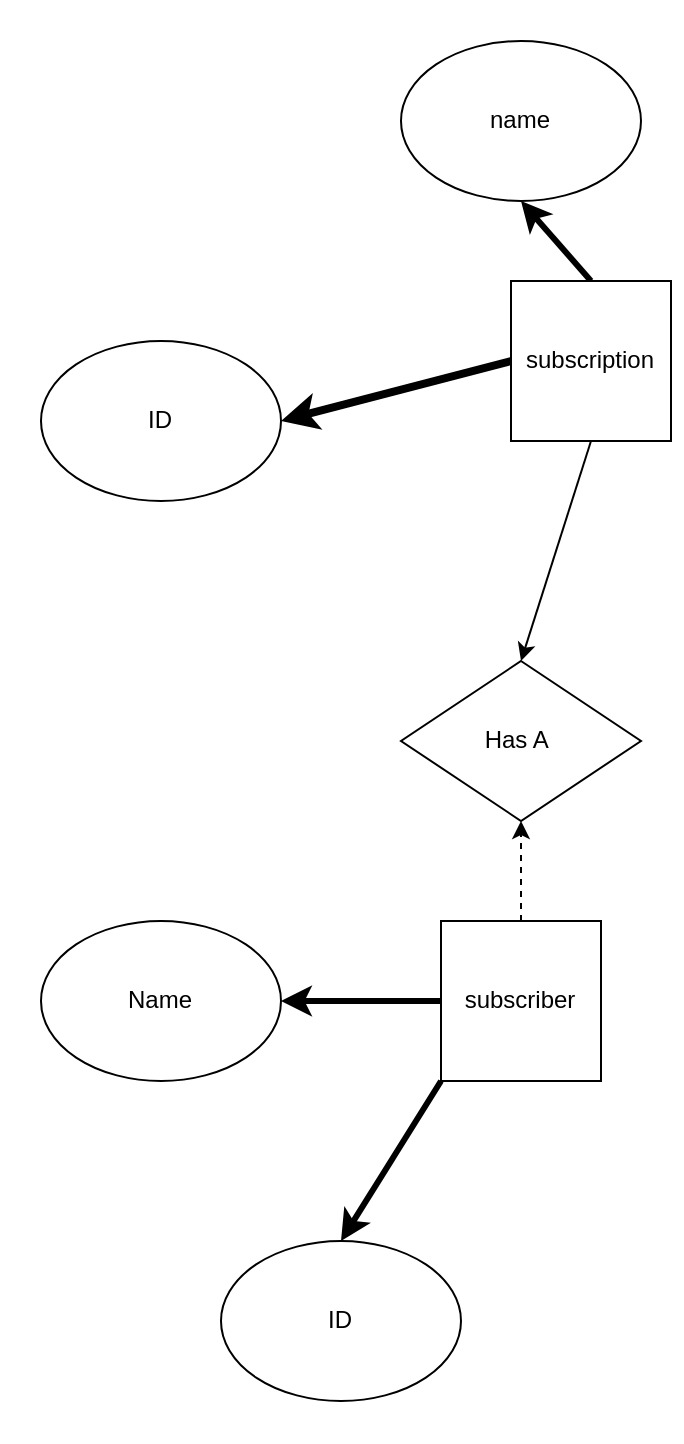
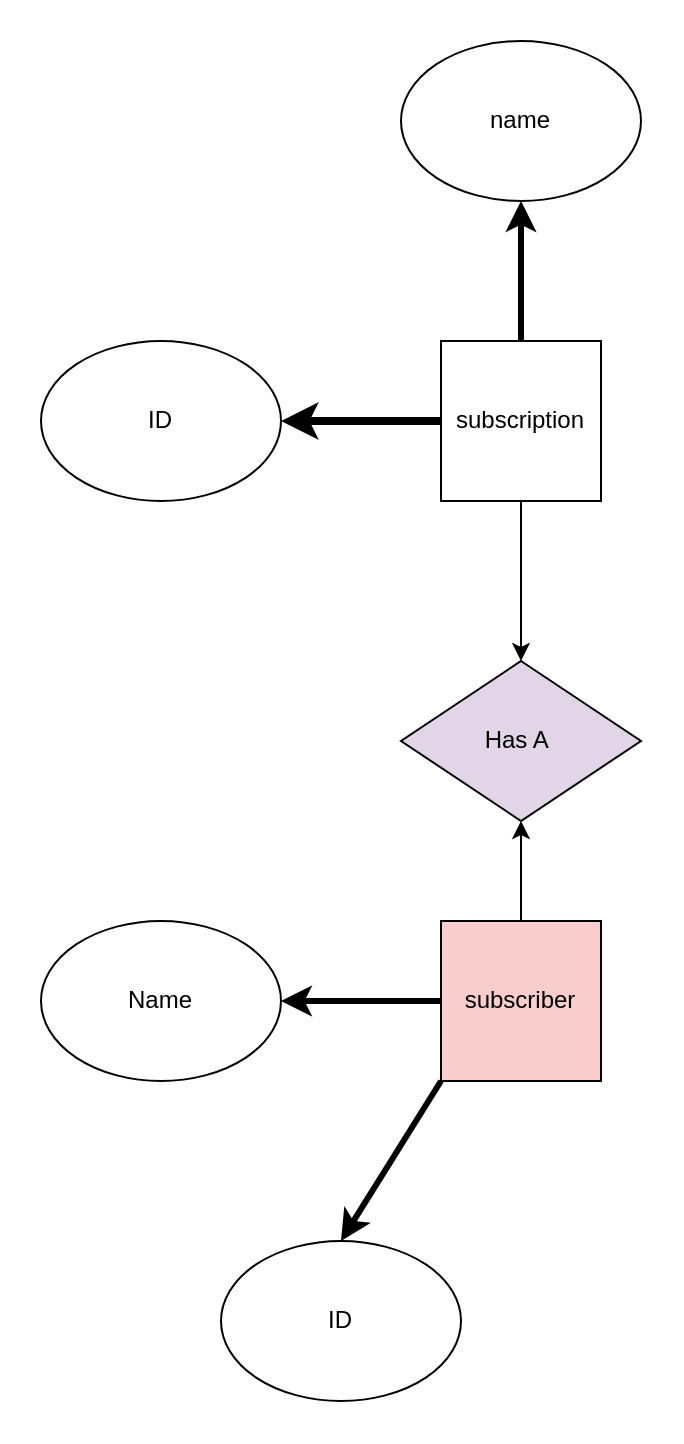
- <mxCell id="11" value="subscription" style="whiteSpace=wrap;html=1;aspect=fixed;" parent="1" vertex="1"><mxGeometry x="255" y="140" width="80" height="80" as="geometry" /></mxCell>
+ <mxCell id="11" value="subscription" style="whiteSpace=wrap;html=1;aspect=fixed;" parent="1" vertex="1"><mxGeometry x="220" y="170" width="80" height="80" as="geometry" /></mxCell>
- <mxCell id="7" value="Has A&amp;nbsp;" style="rhombus;whiteSpace=wrap;html=1;" parent="1" vertex="1"><mxGeometry x="200" y="330" width="120" height="80" as="geometry" /></mxCell>
+ <mxCell id="7" value="Has A&amp;nbsp;" style="rhombus;whiteSpace=wrap;html=1;fillColor=#e1d5e7;" parent="1" vertex="1"><mxGeometry x="200" y="330" width="120" height="80" as="geometry" /></mxCell>
- <mxCell id="2" style="edgeStyle=none;html=1;exitX=0.5;exitY=0;exitDx=0;exitDy=0;entryX=0.5;entryY=1;entryDx=0;entryDy=0;dashed=1;" parent="1" source="5" target="7" edge="1"><mxGeometry relative="1" as="geometry" /></mxCell>
+ <mxCell id="2" style="edgeStyle=none;html=1;exitX=0.5;exitY=0;exitDx=0;exitDy=0;entryX=0.5;entryY=1;entryDx=0;entryDy=0;" parent="1" source="5" target="7" edge="1"><mxGeometry relative="1" as="geometry" /></mxCell>
- <mxCell id="5" value="subscriber&lt;br&gt;" style="whiteSpace=wrap;html=1;aspect=fixed;" parent="1" vertex="1"><mxGeometry x="220" y="460" width="80" height="80" as="geometry" /></mxCell>
+ <mxCell id="5" value="subscriber&lt;br&gt;" style="whiteSpace=wrap;html=1;aspect=fixed;fillColor=#f8cecc;" parent="1" vertex="1"><mxGeometry x="220" y="460" width="80" height="80" as="geometry" /></mxCell>
